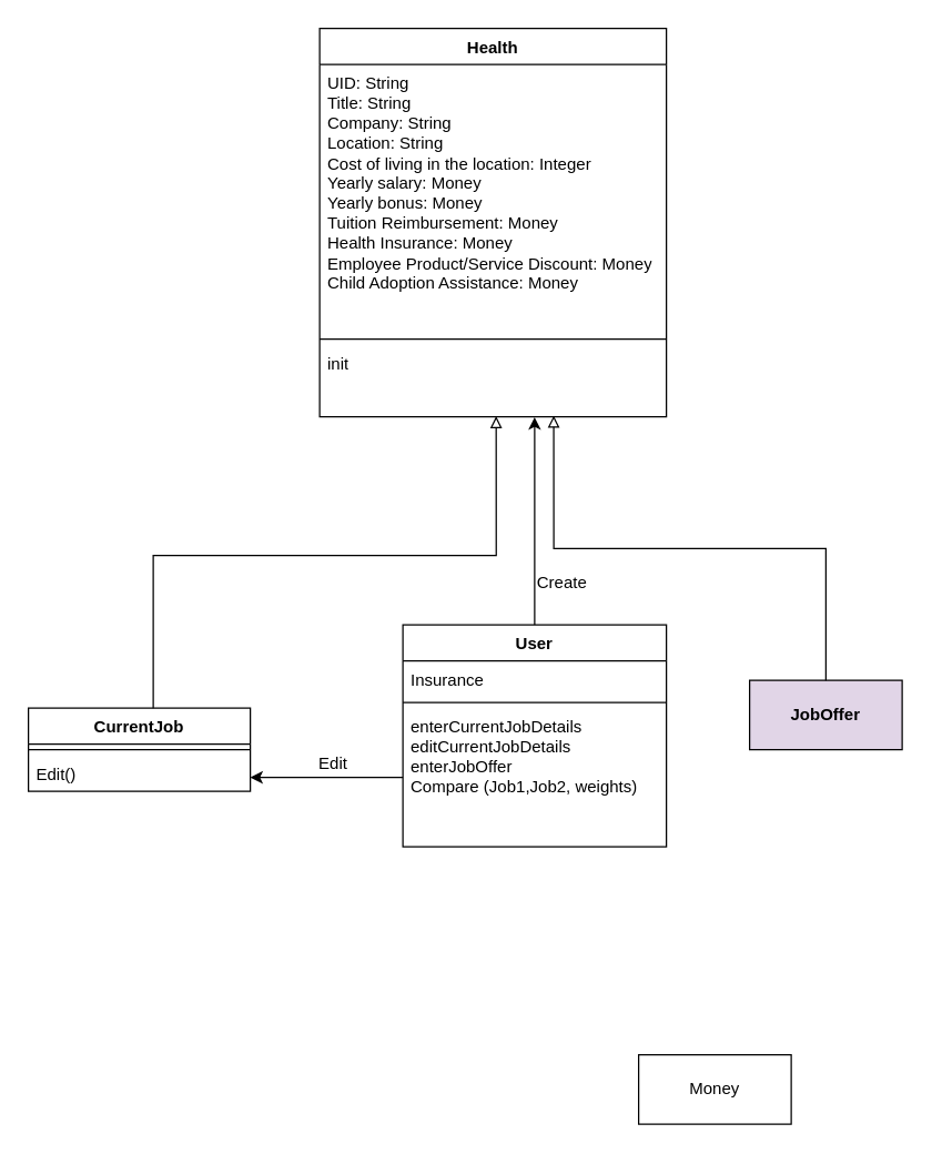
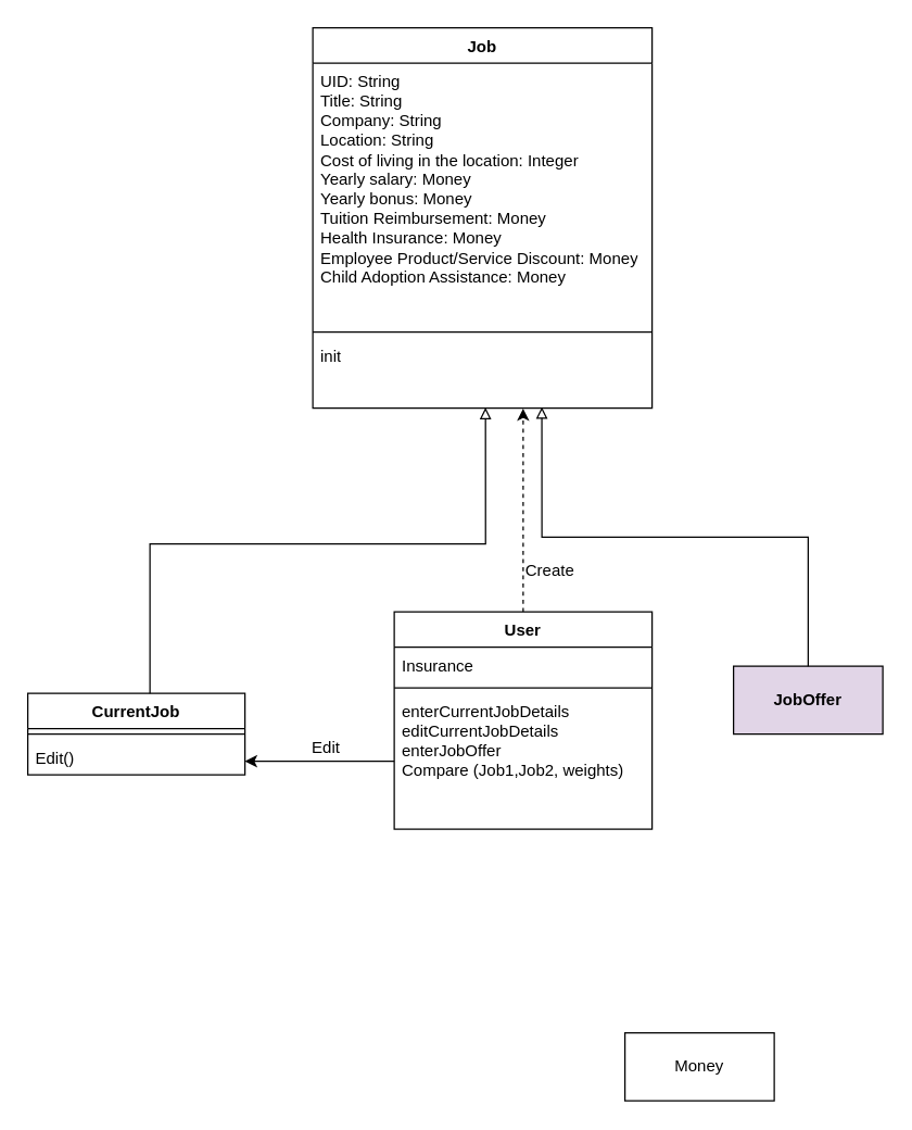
- <mxCell id="9" value="Health" style="swimlane;fontStyle=1;align=center;verticalAlign=top;childLayout=stackLayout;horizontal=1;startSize=26;horizontalStack=0;resizeParent=1;resizeParentMax=0;resizeLast=0;collapsible=1;marginBottom=0;whiteSpace=wrap;html=1;" parent="1" vertex="1"><mxGeometry x="230" y="20" width="250" height="280" as="geometry" /></mxCell>
+ <mxCell id="9" value="Job" style="swimlane;fontStyle=1;align=center;verticalAlign=top;childLayout=stackLayout;horizontal=1;startSize=26;horizontalStack=0;resizeParent=1;resizeParentMax=0;resizeLast=0;collapsible=1;marginBottom=0;whiteSpace=wrap;html=1;" parent="1" vertex="1"><mxGeometry x="230" y="20" width="250" height="280" as="geometry" /></mxCell>
- <mxCell id="2" value="" style="edgeStyle=orthogonalEdgeStyle;rounded=0;orthogonalLoop=1;jettySize=auto;html=1;entryX=0.62;entryY=1.006;entryDx=0;entryDy=0;entryPerimeter=0;" edge="1" parent="1" source="3" target="12"><mxGeometry relative="1" as="geometry"><mxPoint x="385" y="320" as="targetPoint" /></mxGeometry></mxCell>
+ <mxCell id="2" value="" style="edgeStyle=orthogonalEdgeStyle;rounded=0;orthogonalLoop=1;jettySize=auto;html=1;entryX=0.62;entryY=1.006;entryDx=0;entryDy=0;entryPerimeter=0;dashed=1;" edge="1" parent="1" source="3" target="12"><mxGeometry relative="1" as="geometry"><mxPoint x="385" y="320" as="targetPoint" /></mxGeometry></mxCell>
